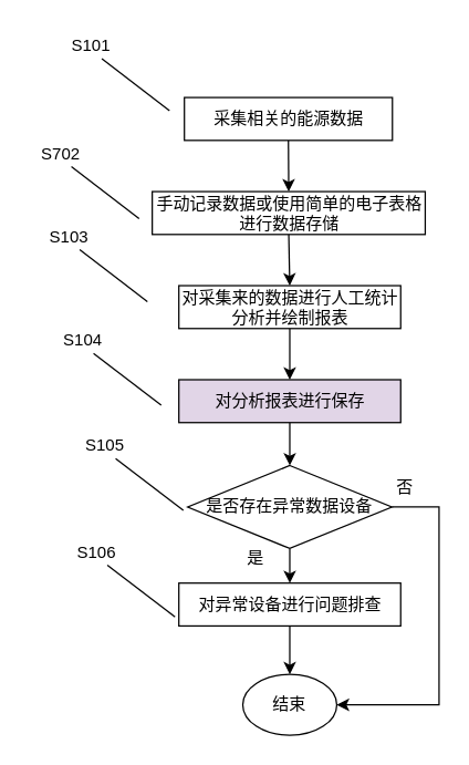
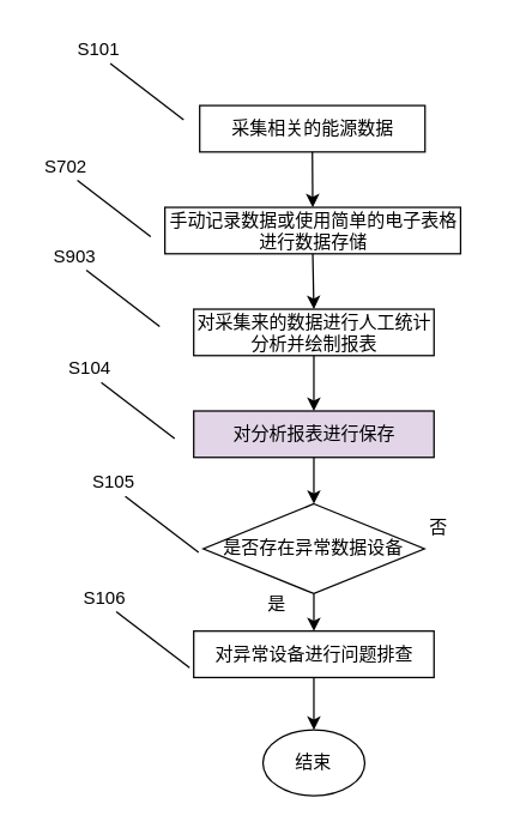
- <mxCell id="23" value="S103" style="text;html=1;align=center;verticalAlign=middle;resizable=0;points=[];autosize=1;strokeColor=none;fillColor=none;" vertex="1" parent="1"><mxGeometry x="26" y="158" width="46" height="26" as="geometry" /></mxCell>
+ <mxCell id="23" value="S903" style="text;html=1;align=center;verticalAlign=middle;resizable=0;points=[];autosize=1;strokeColor=none;fillColor=none;" vertex="1" parent="1"><mxGeometry x="26" y="158" width="46" height="26" as="geometry" /></mxCell>
- <mxCell id="14" style="edgeStyle=orthogonalEdgeStyle;rounded=0;orthogonalLoop=1;jettySize=auto;html=1;exitX=1;exitY=0.5;exitDx=0;exitDy=0;entryX=1;entryY=0.5;entryDx=0;entryDy=0;" edge="1" parent="1" source="15" target="12"><mxGeometry relative="1" as="geometry"><mxPoint x="393.138" y="365.724" as="targetPoint" /><Array as="points"><mxPoint x="317" y="366" /><mxPoint x="317" y="509" /></Array></mxGeometry></mxCell>
